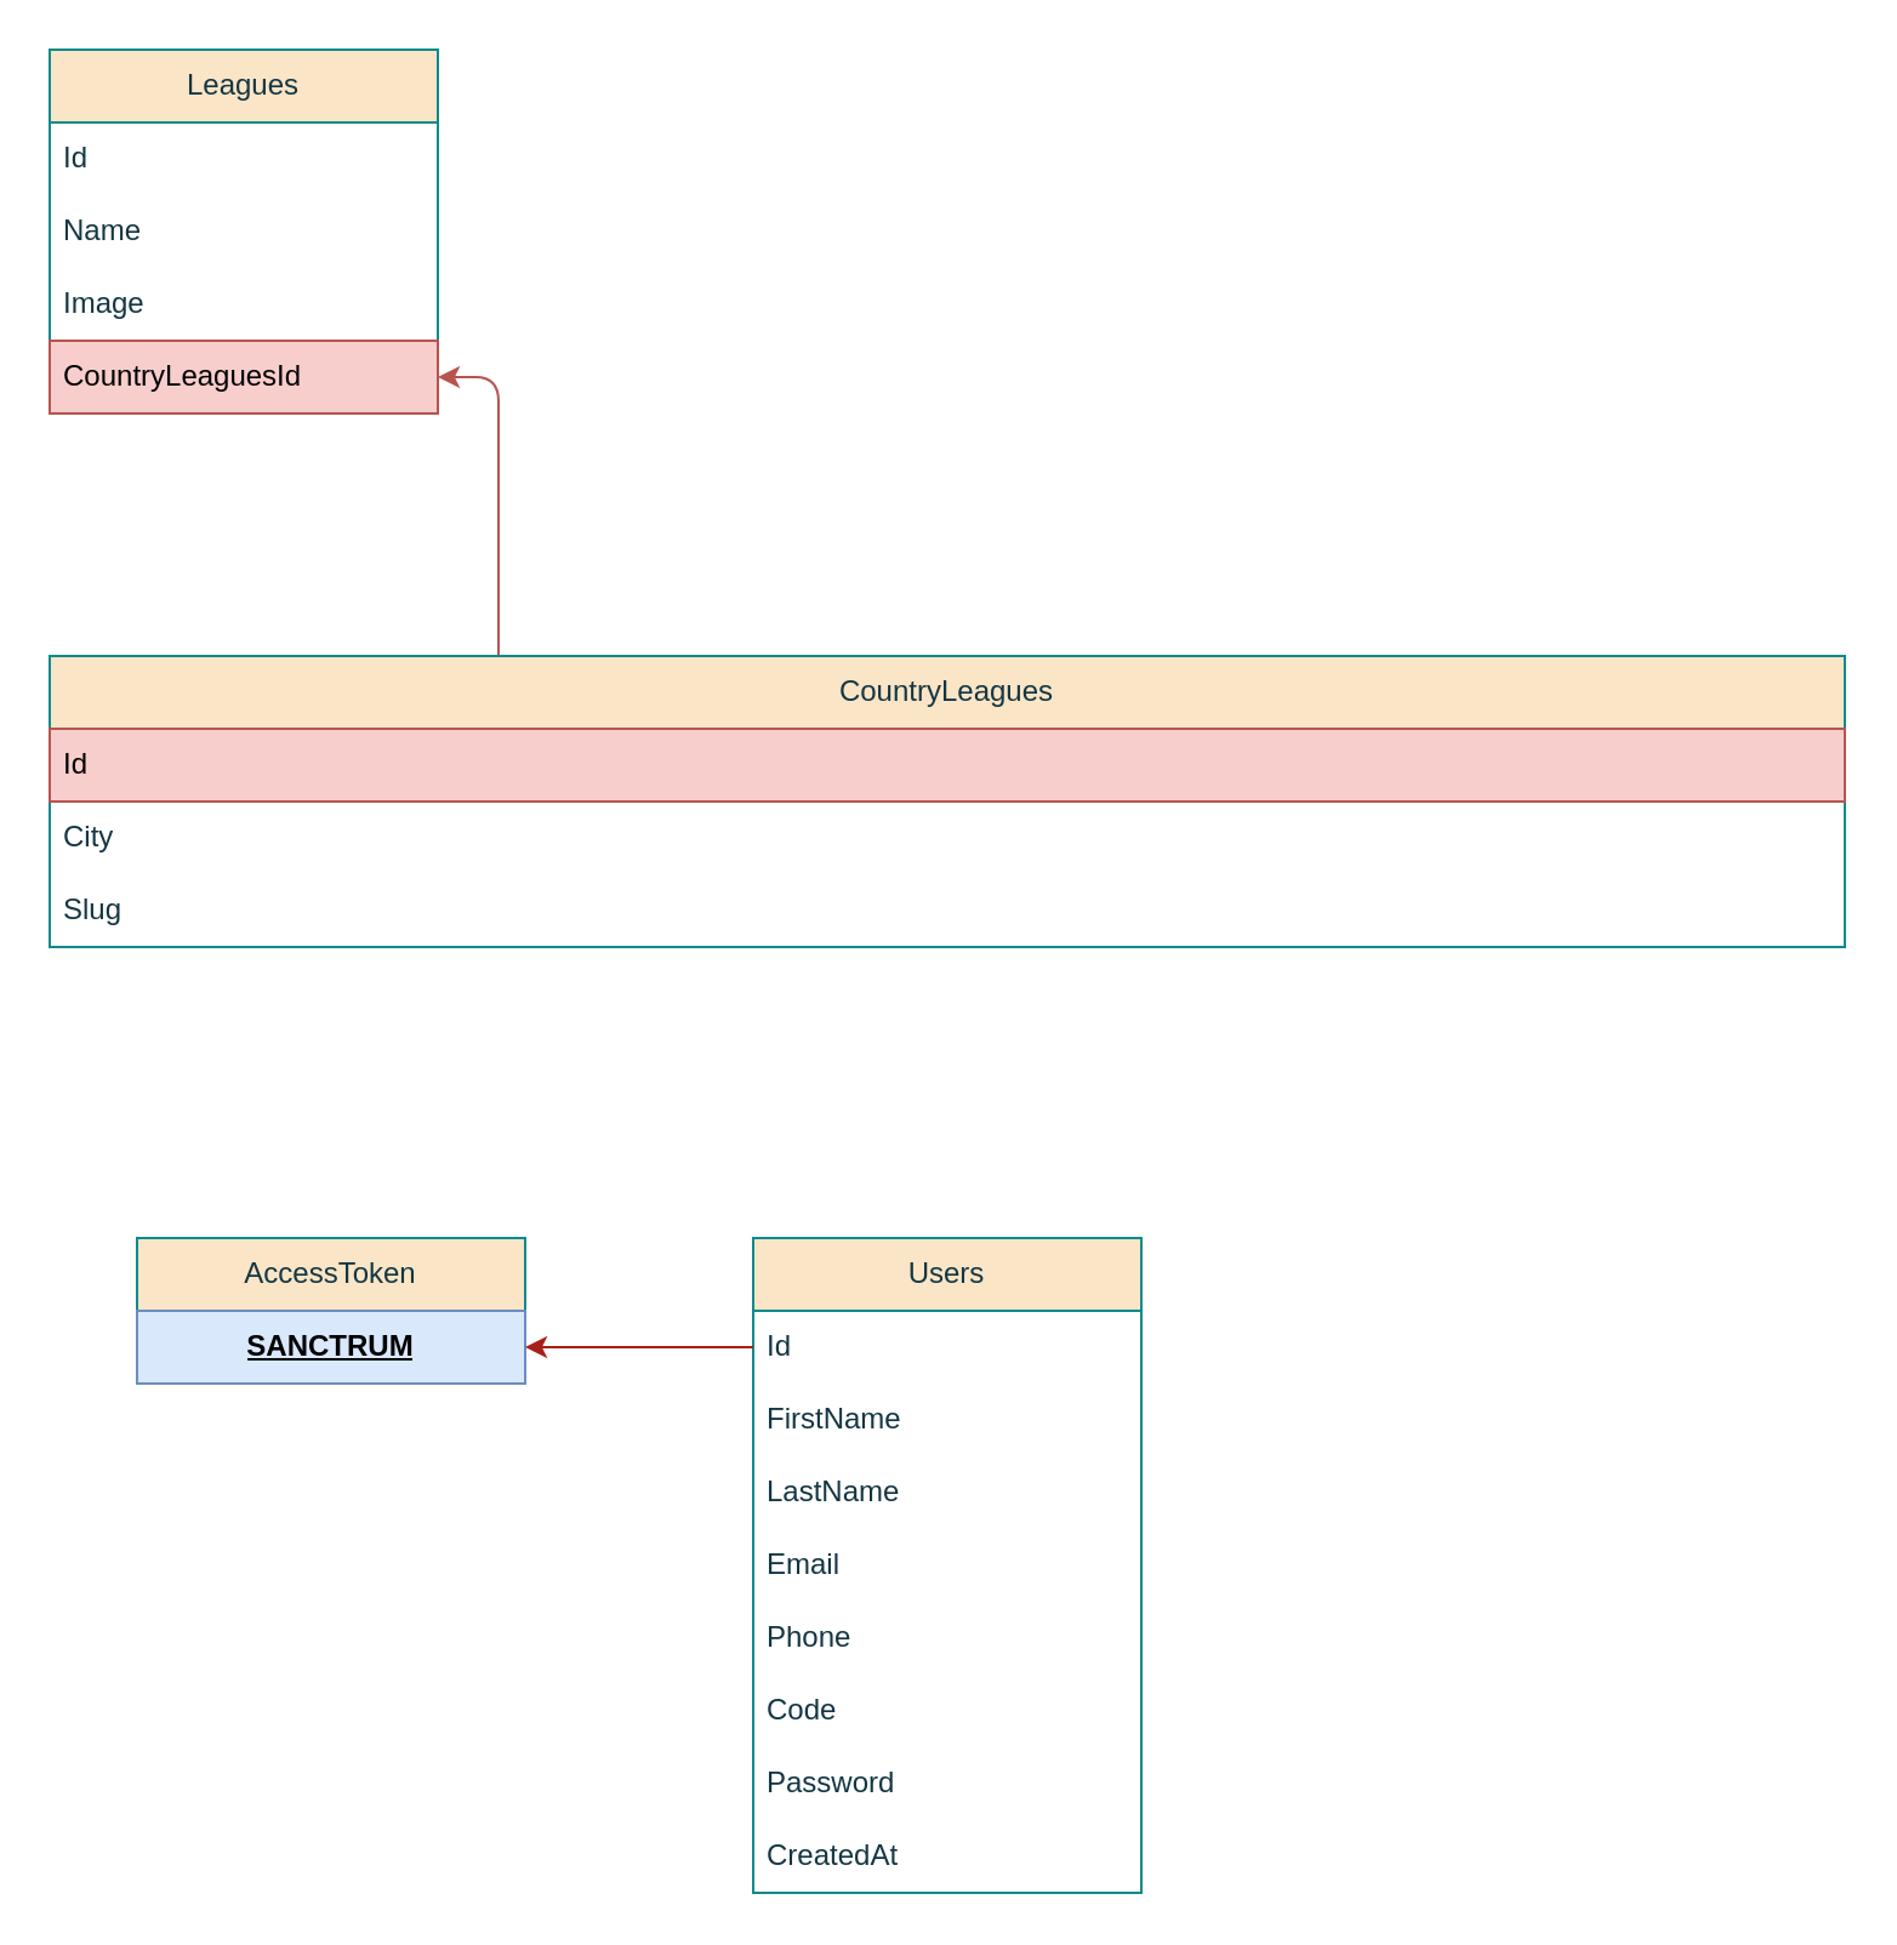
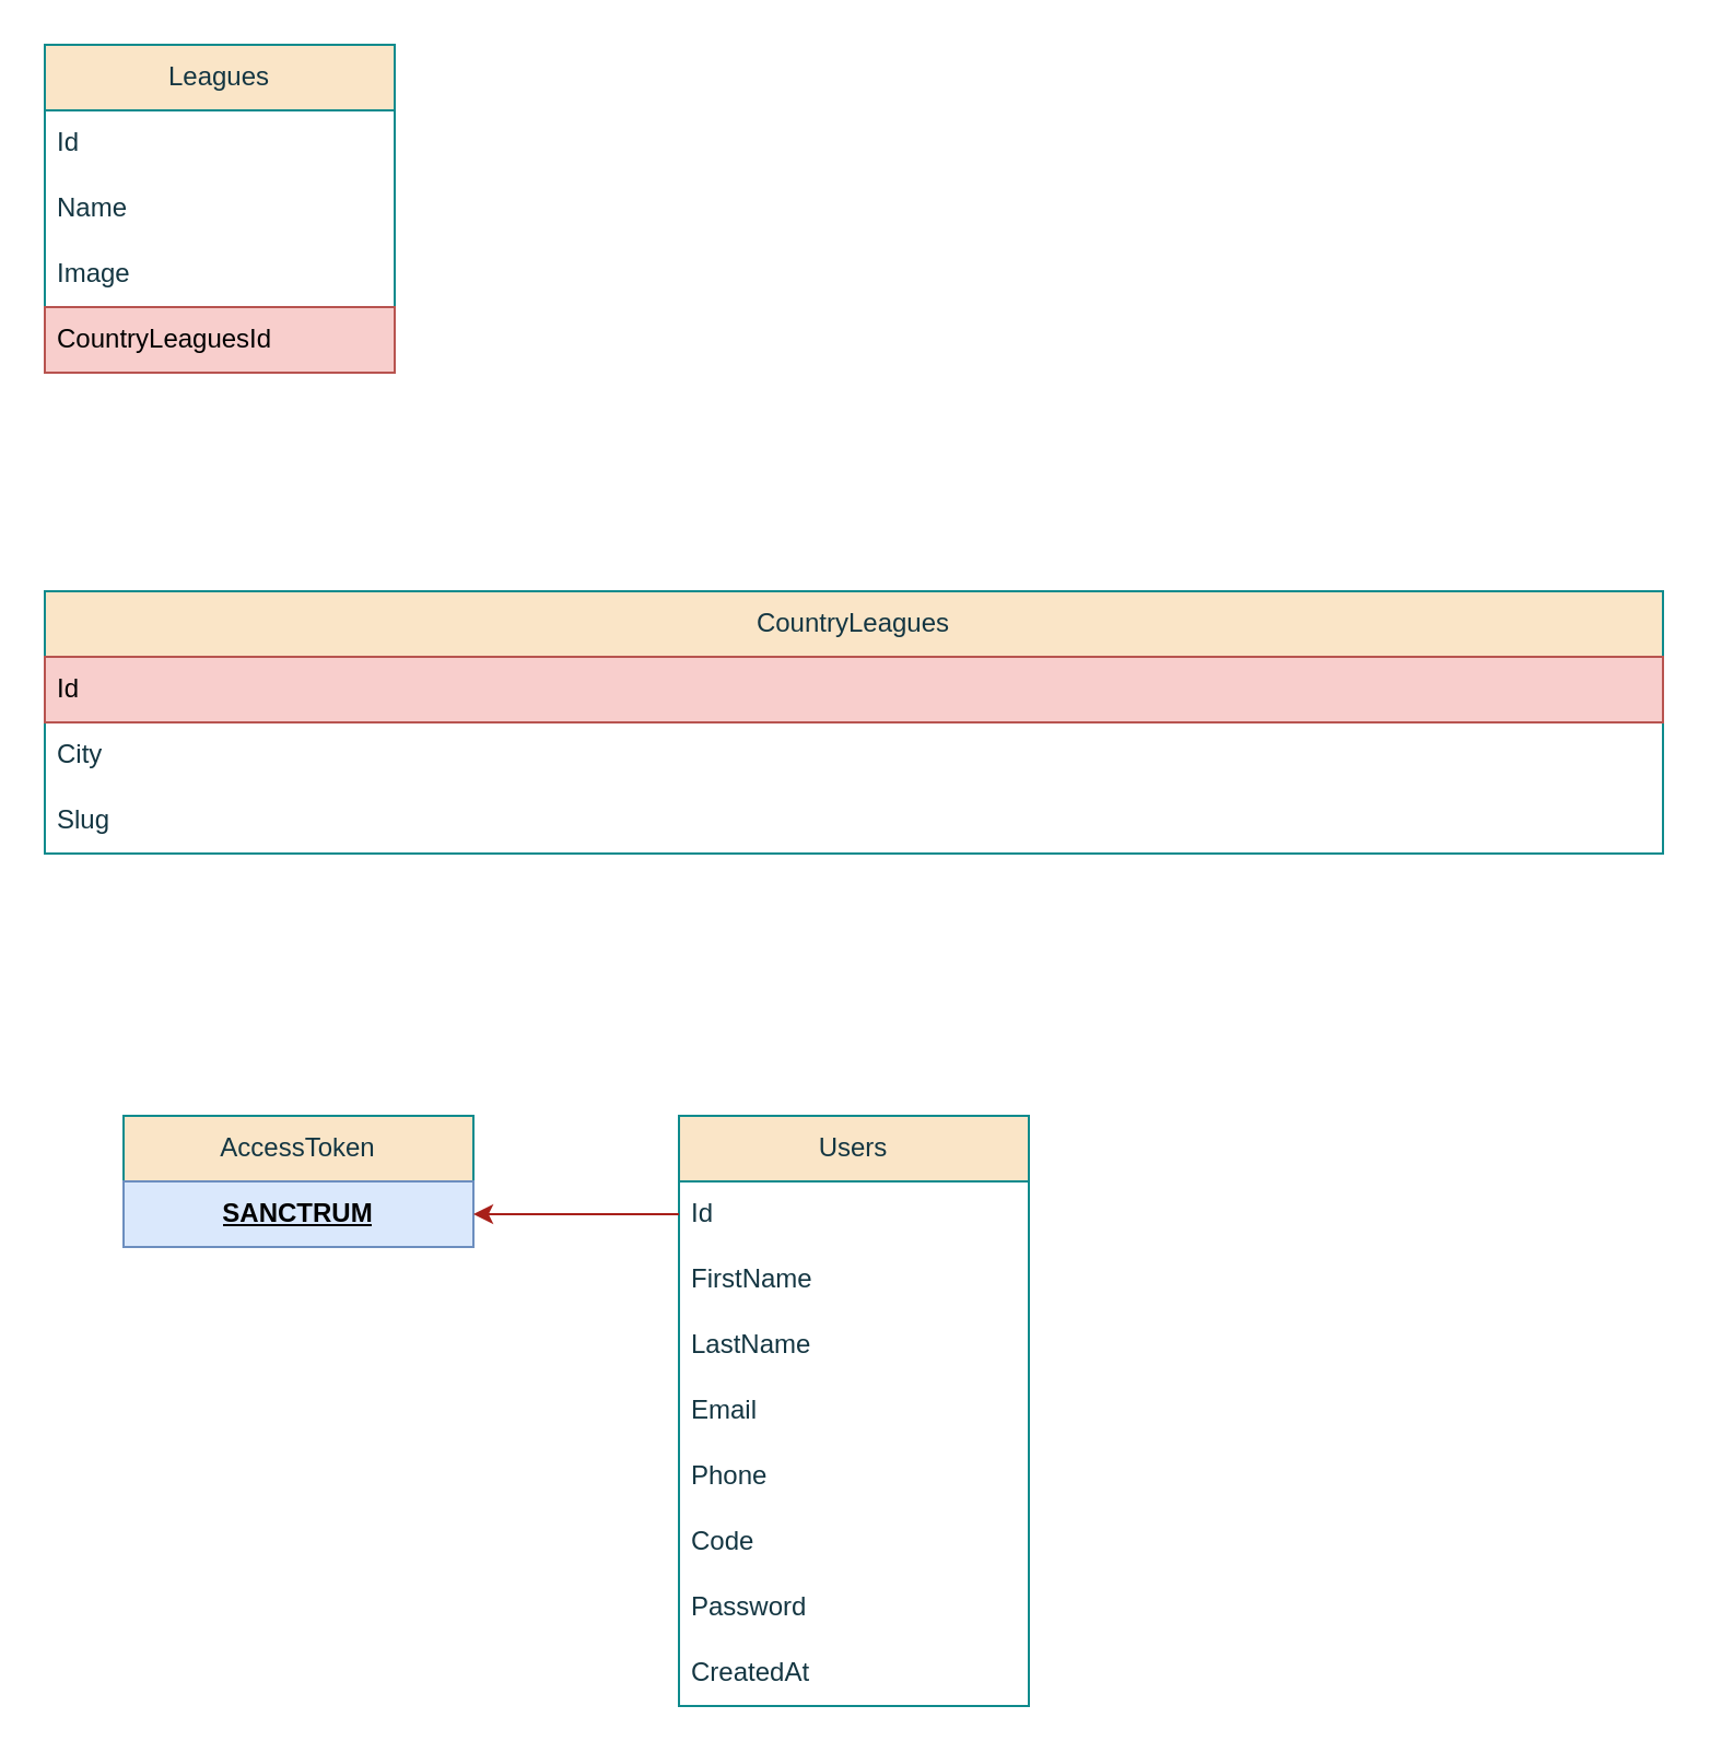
- <mxCell id="14" style="edgeStyle=orthogonalEdgeStyle;html=1;exitX=0.25;exitY=0;exitDx=0;exitDy=0;entryX=1;entryY=0.5;entryDx=0;entryDy=0;fillColor=#f8cecc;strokeColor=#b85450;" edge="1" parent="1" source="15" target="23"><mxGeometry relative="1" as="geometry" /></mxCell>
